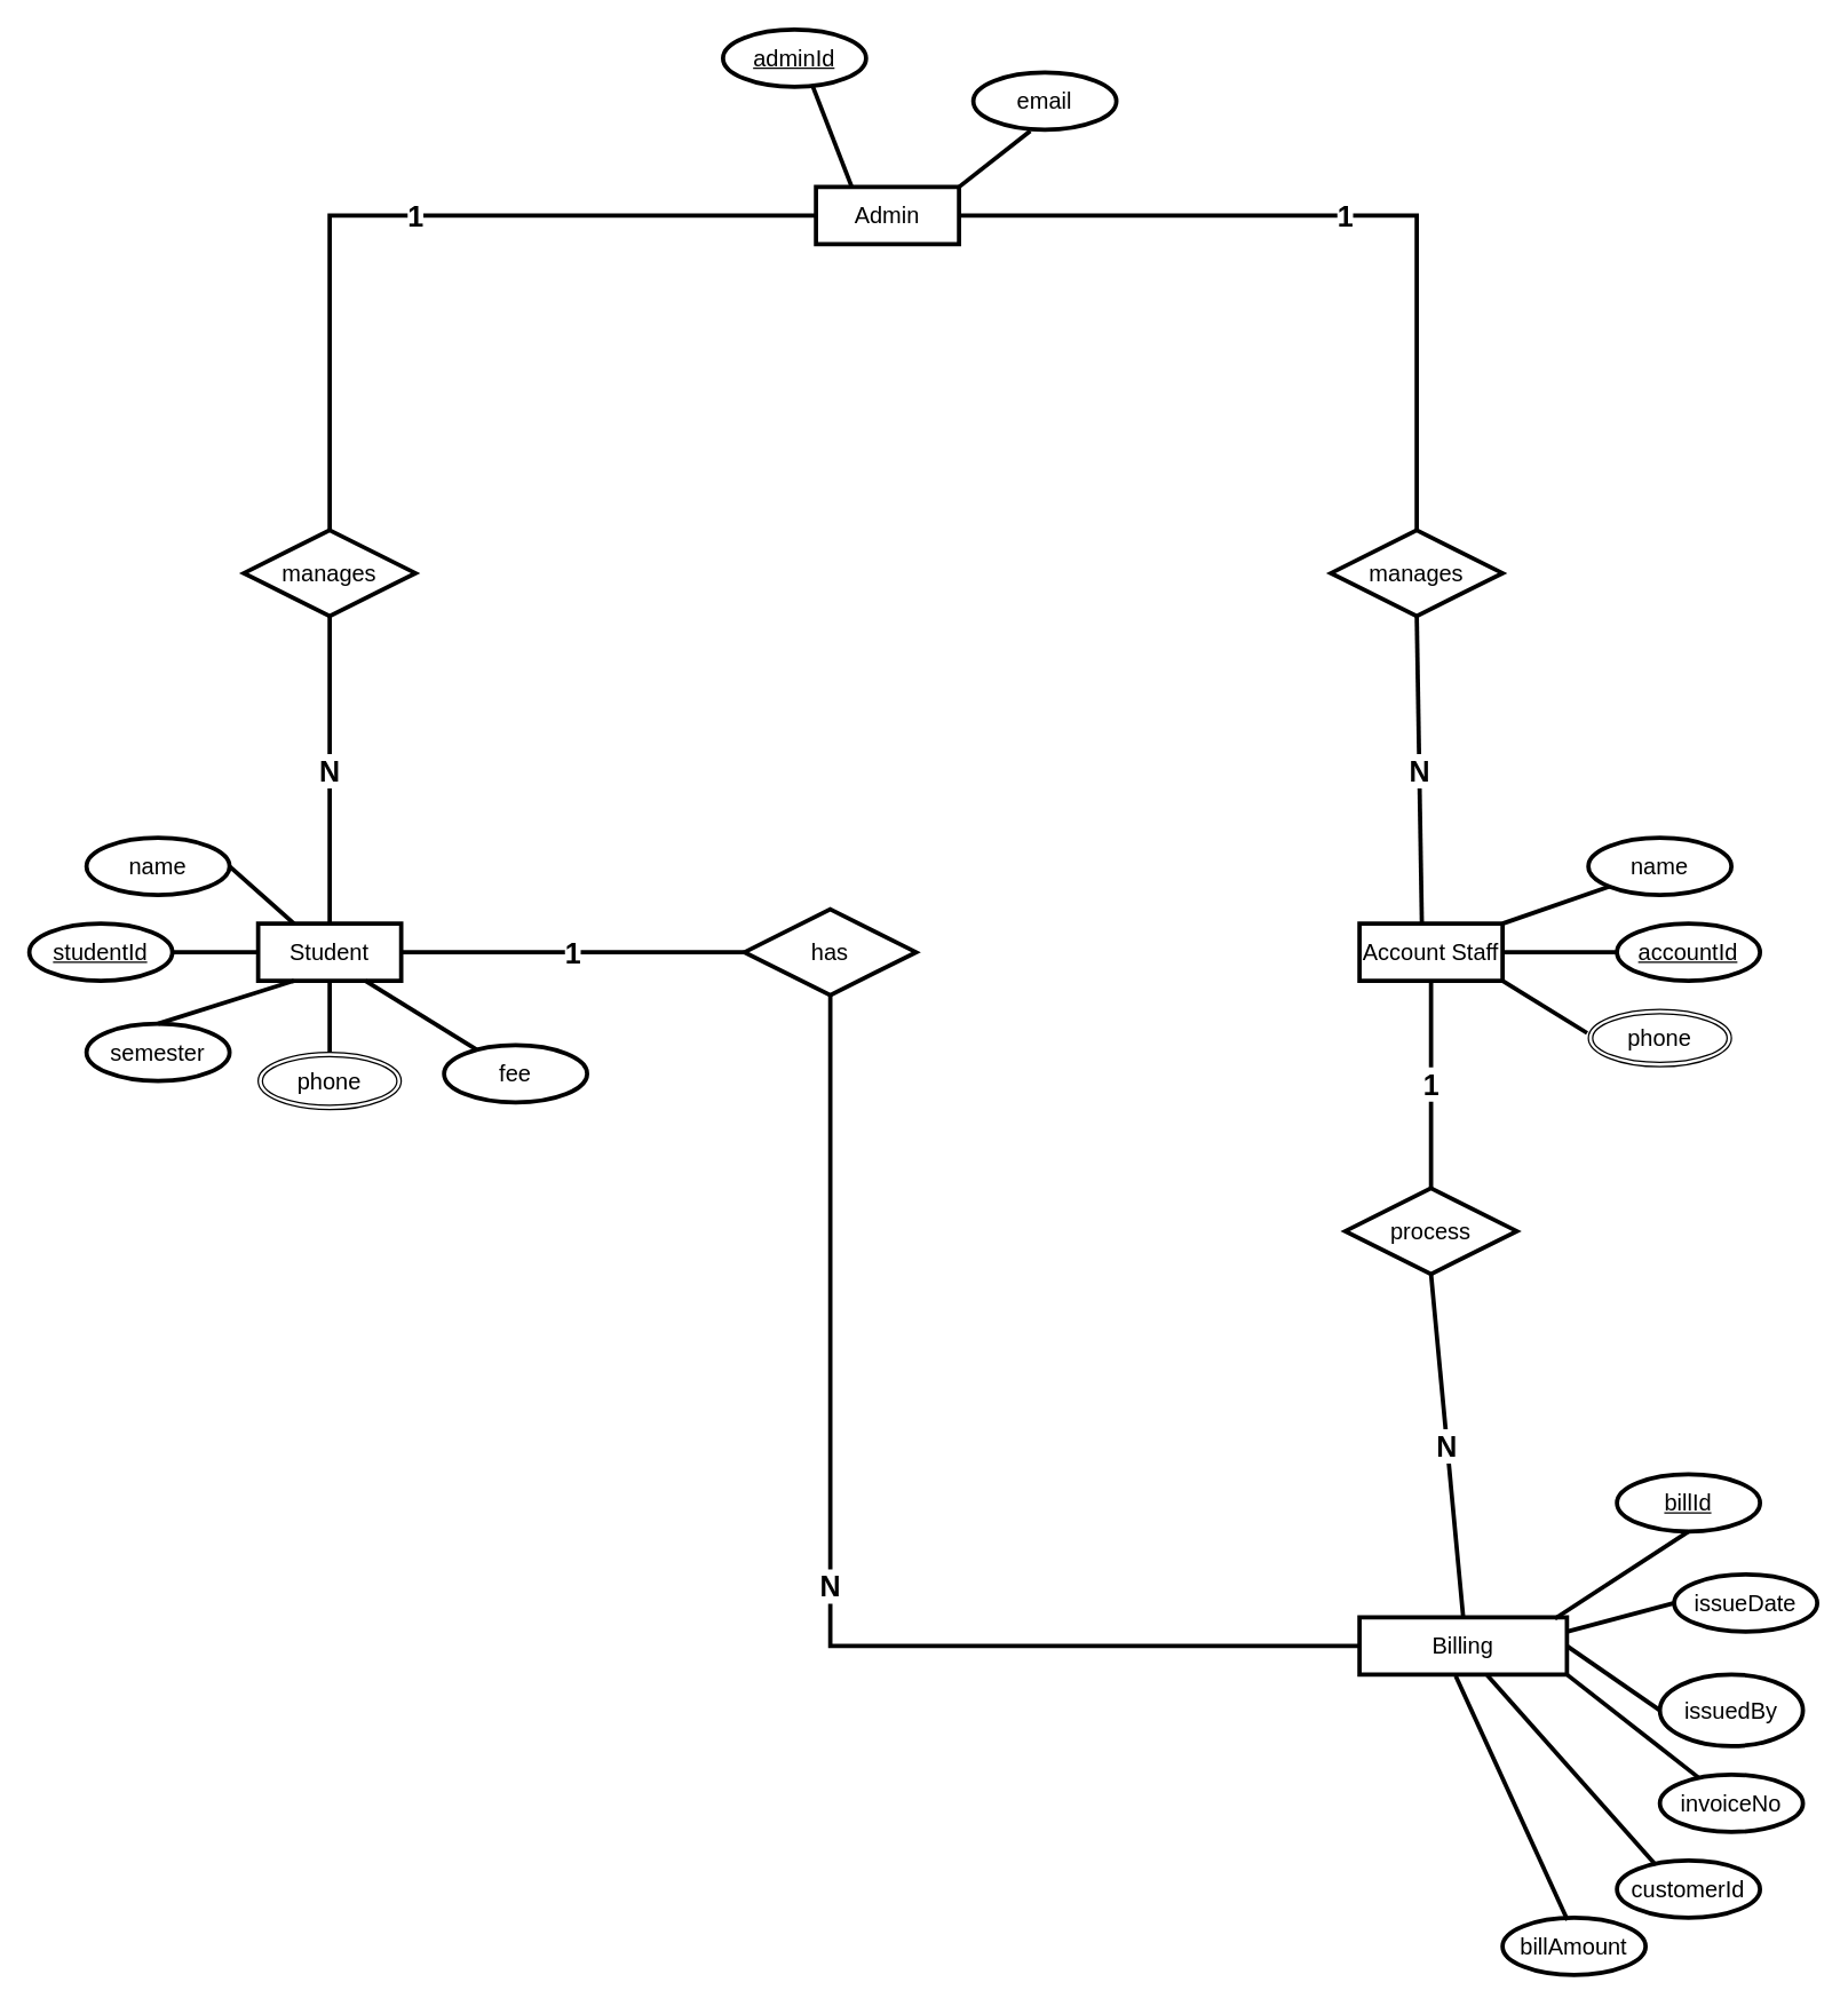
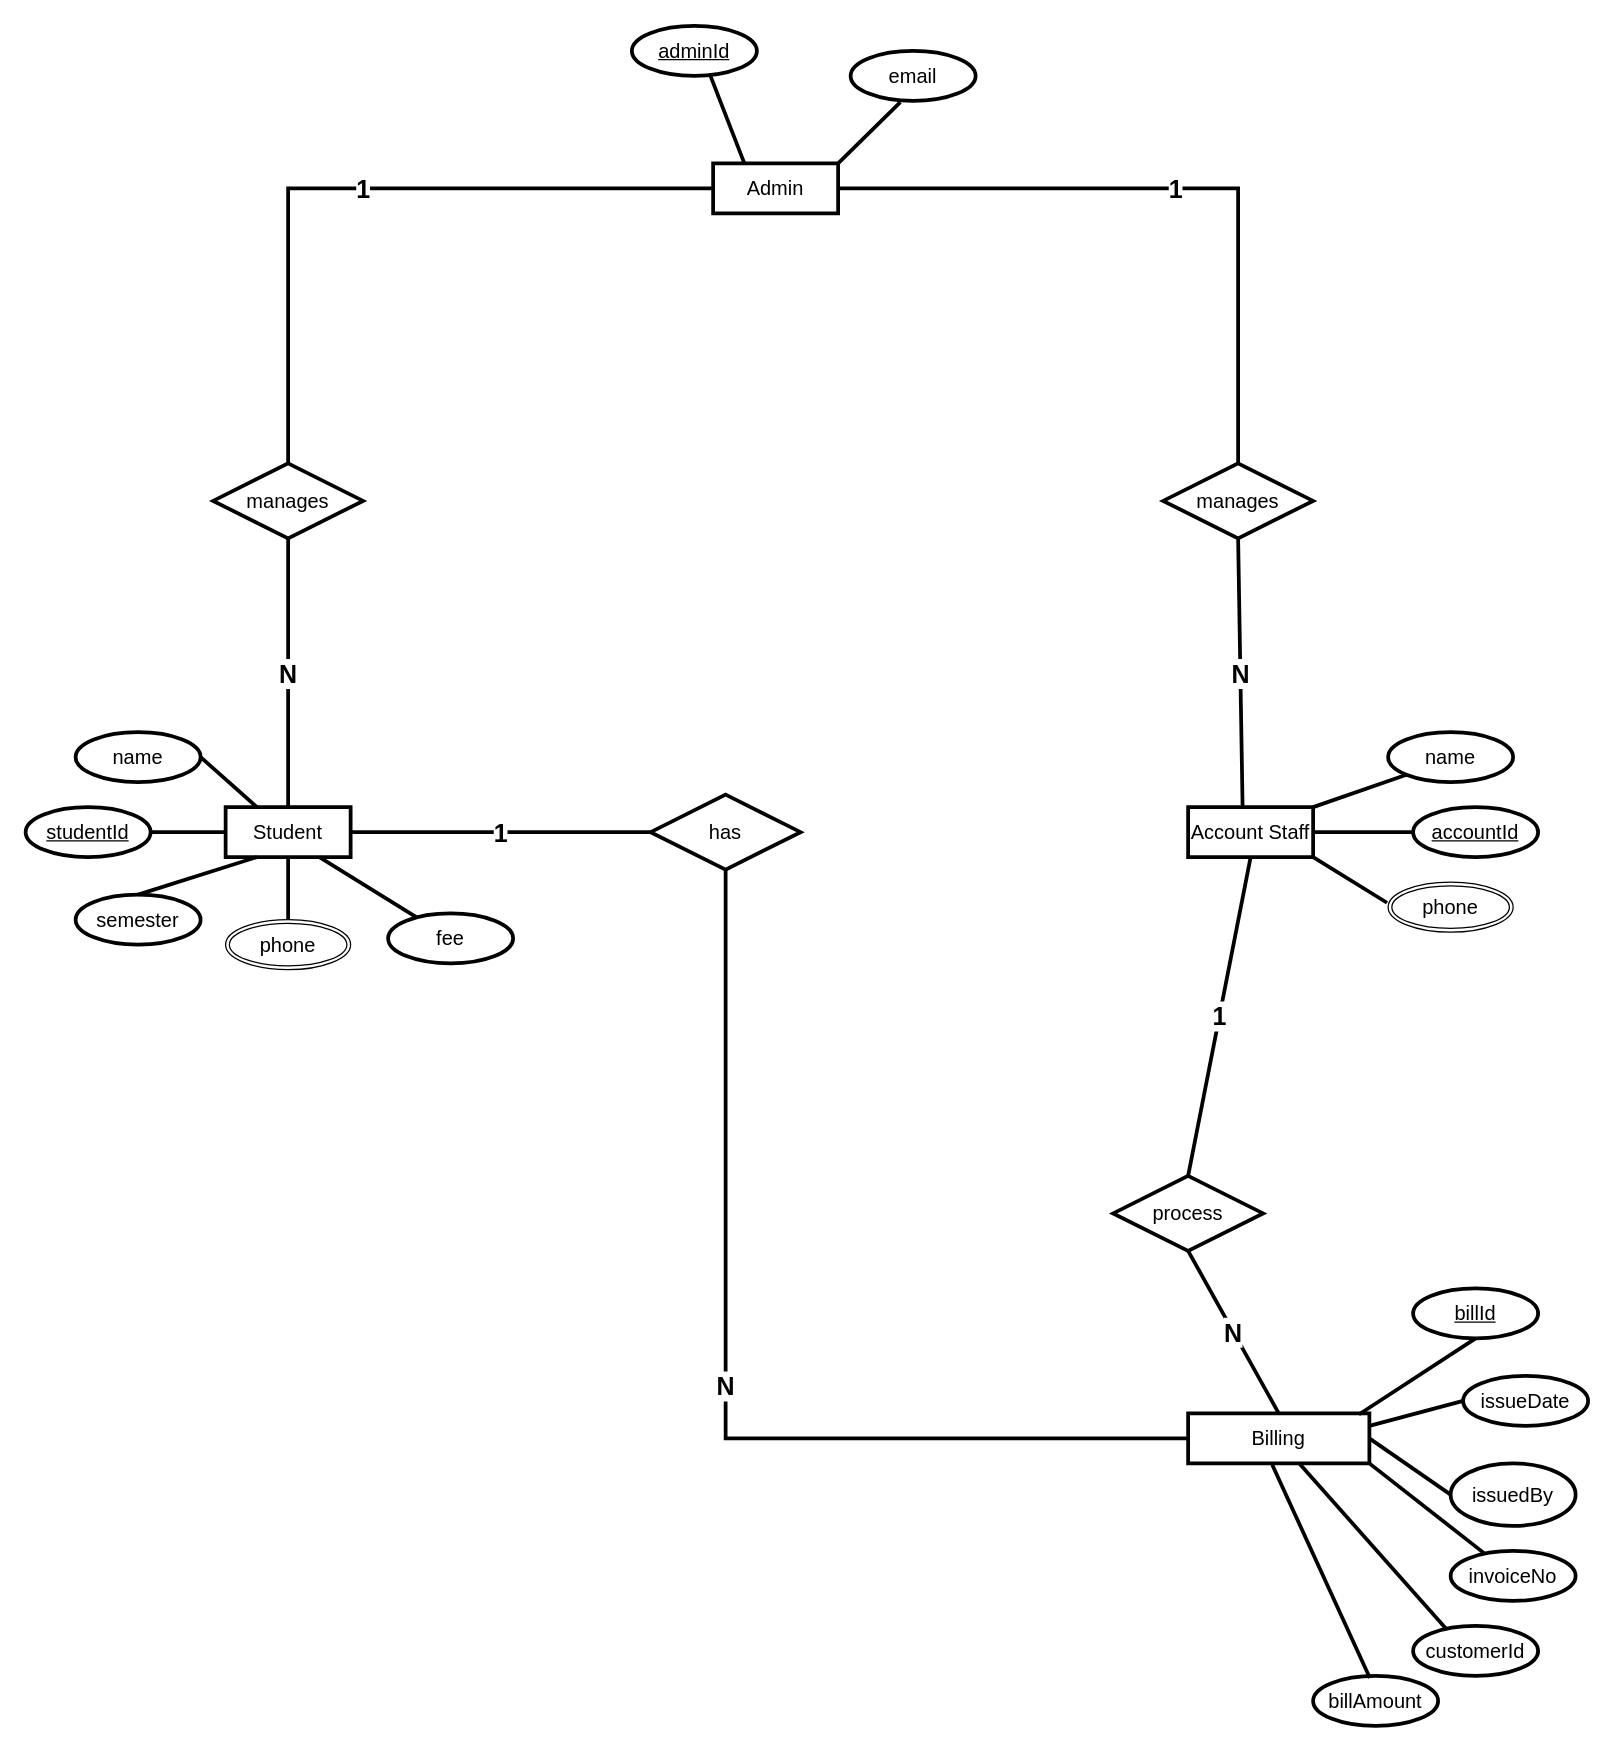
- <mxCell id="27" value="email" style="ellipse;whiteSpace=wrap;html=1;align=center;strokeWidth=3;fontSize=16;" vertex="1" parent="1"><mxGeometry x="680" y="50" width="100" height="40" as="geometry" /></mxCell>
+ <mxCell id="27" value="email" style="ellipse;whiteSpace=wrap;html=1;align=center;strokeWidth=3;fontSize=16;" vertex="1" parent="1"><mxGeometry x="680" y="40" width="100" height="40" as="geometry" /></mxCell>
- <mxCell id="44" value="process" style="shape=rhombus;perimeter=rhombusPerimeter;whiteSpace=wrap;html=1;align=center;strokeWidth=3;fontSize=16;" vertex="1" parent="1"><mxGeometry x="940" y="830" width="120" height="60" as="geometry" /></mxCell>
+ <mxCell id="44" value="process" style="shape=rhombus;perimeter=rhombusPerimeter;whiteSpace=wrap;html=1;align=center;strokeWidth=3;fontSize=16;" vertex="1" parent="1"><mxGeometry x="890" y="940" width="120" height="60" as="geometry" /></mxCell>
